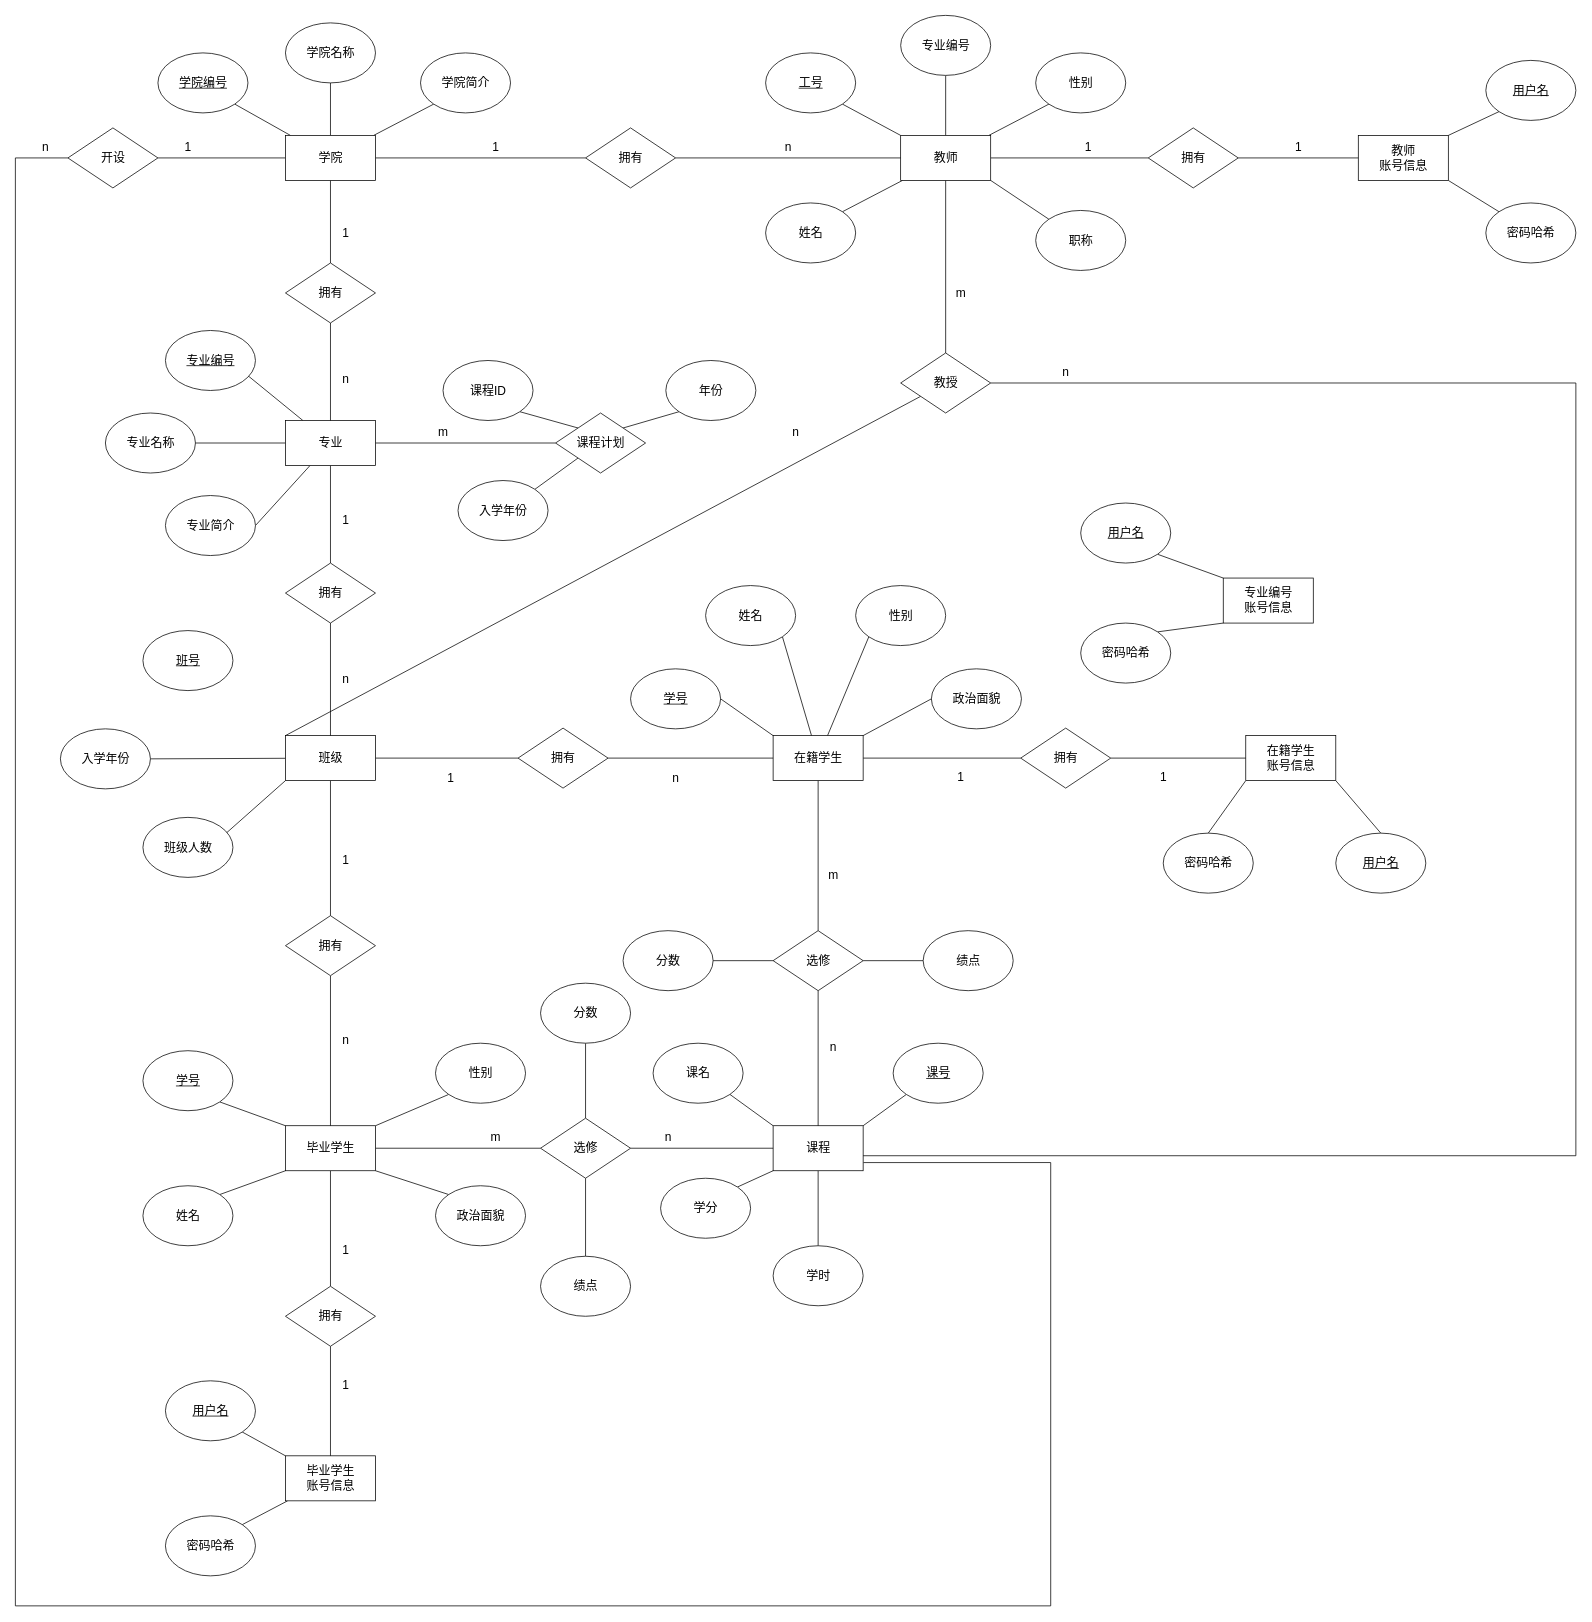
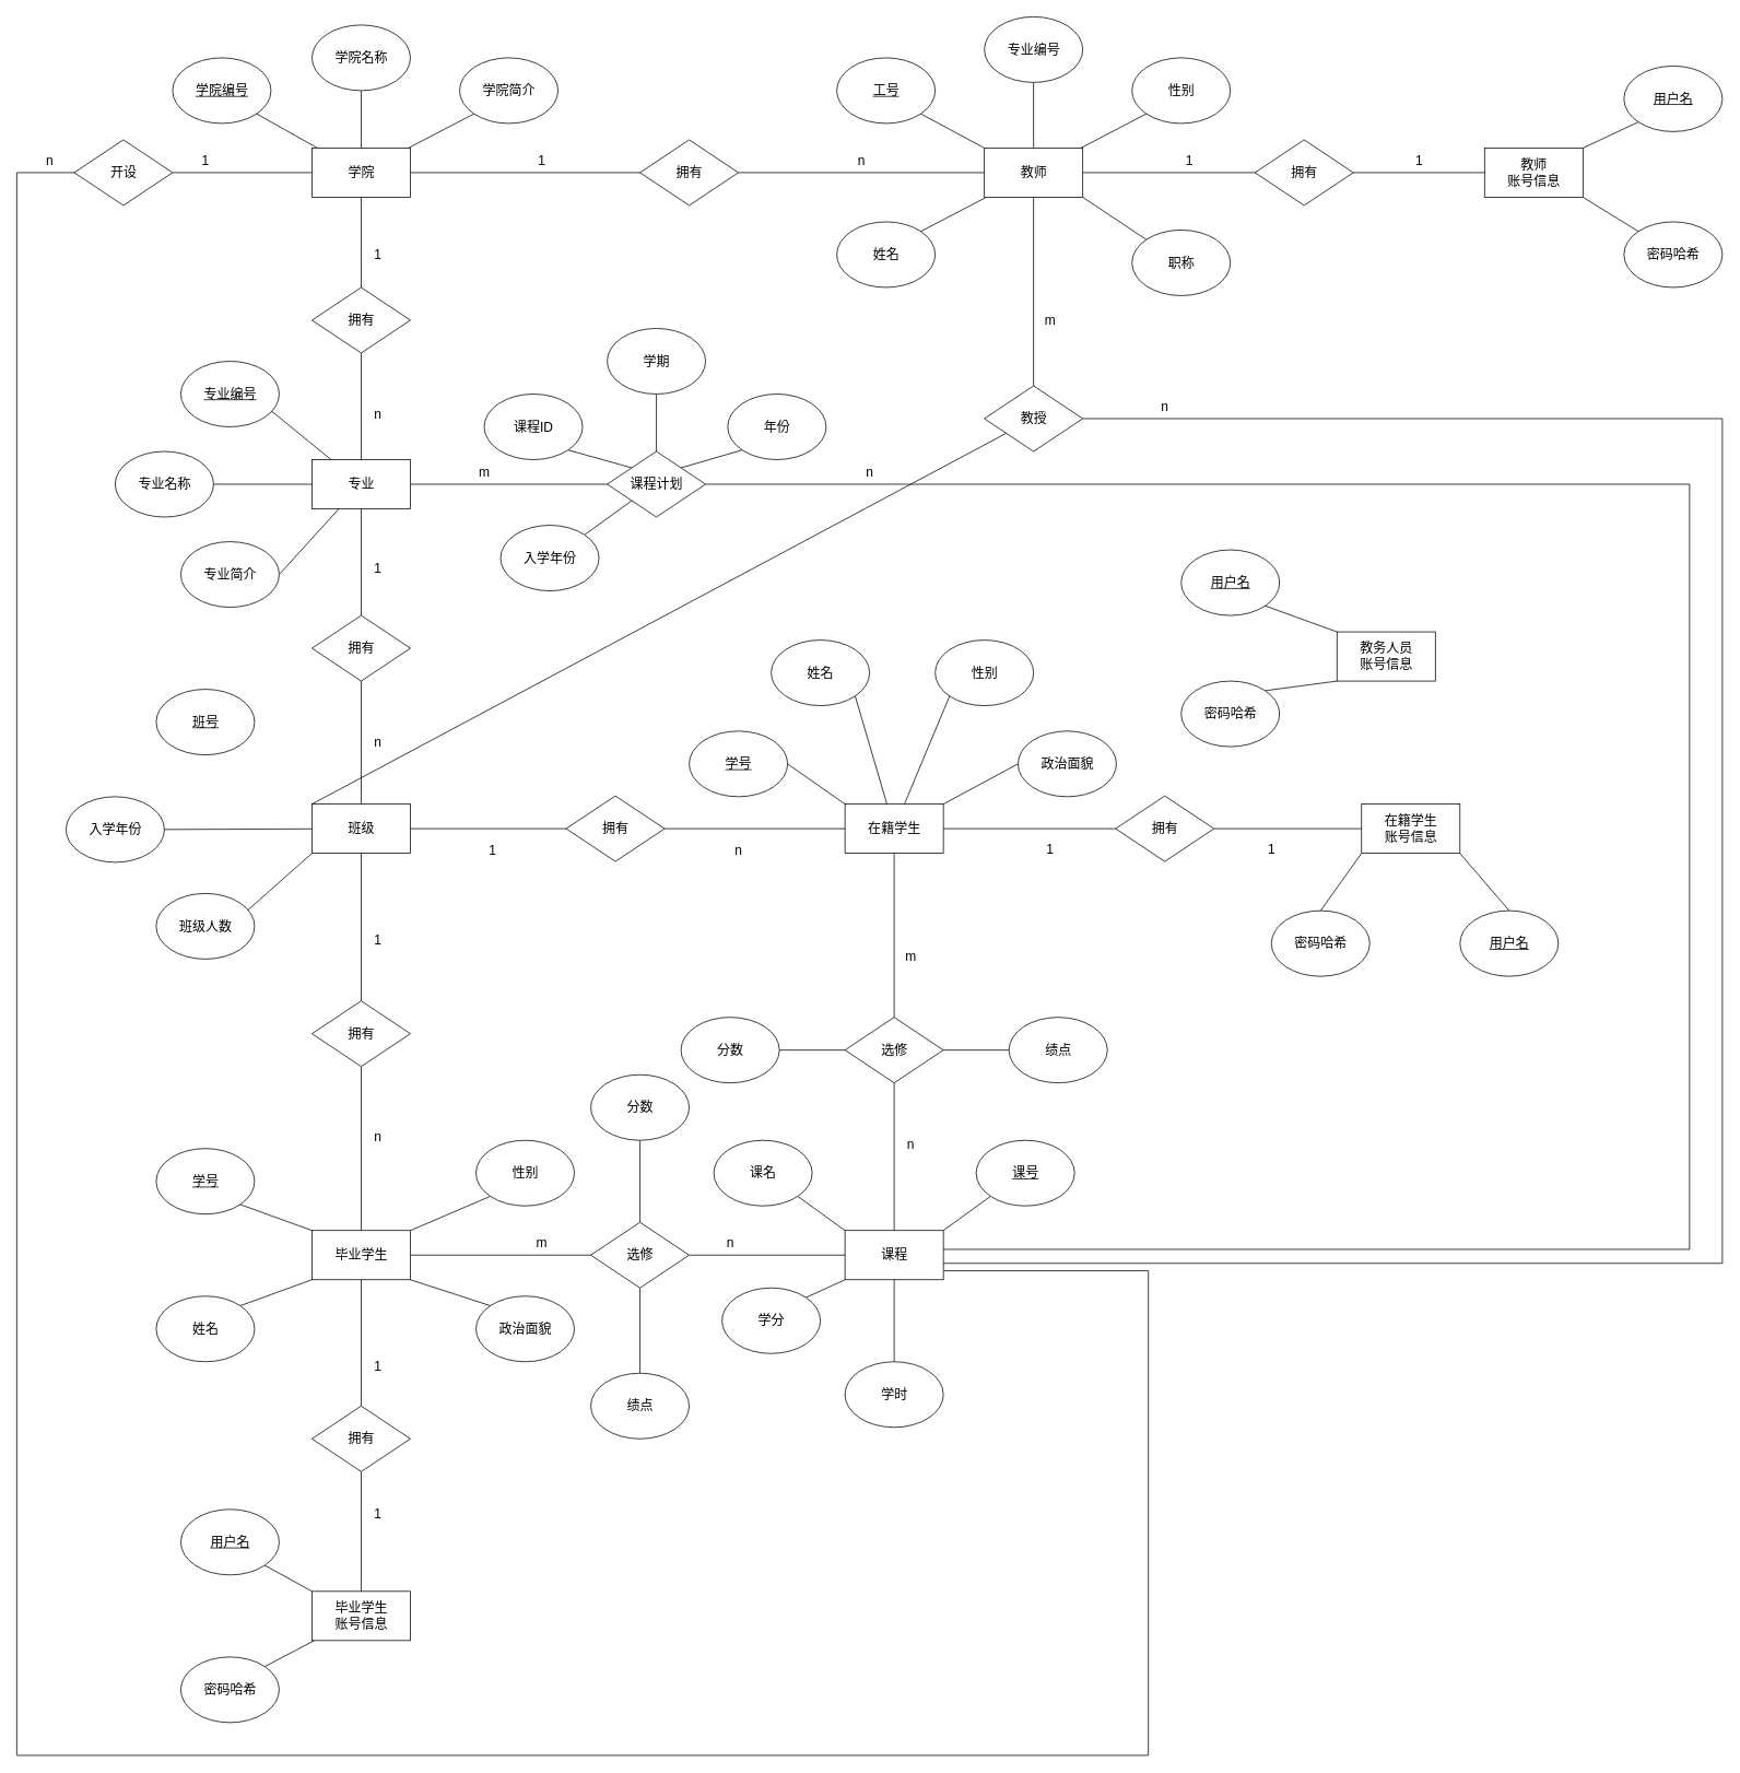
+ <mxCell id="129" value="&lt;font style=&quot;font-size: 16px;&quot;&gt;学期&lt;/font&gt;" style="ellipse;html=1;" parent="1" vertex="1"><mxGeometry x="740" y="400" width="120" height="80" as="geometry" /></mxCell>
+ <mxCell id="122" style="rounded=0;orthogonalLoop=1;jettySize=auto;html=1;exitX=0.5;exitY=0;exitDx=0;exitDy=0;entryX=0.5;entryY=1;entryDx=0;entryDy=0;endArrow=none;endFill=0;" parent="1" source="124" target="129" edge="1"><mxGeometry relative="1" as="geometry" /></mxCell>
- <mxCell id="56" value="&lt;font style=&quot;font-size: 16px;&quot;&gt;专业编号&lt;br&gt;账号信息&lt;br&gt;&lt;/font&gt;" style="rounded=0;html=1;" parent="1" vertex="1"><mxGeometry x="1630" y="770" width="120" height="60" as="geometry" /></mxCell>
+ <mxCell id="56" value="&lt;font style=&quot;font-size: 16px;&quot;&gt;教务人员&lt;br&gt;账号信息&lt;br&gt;&lt;/font&gt;" style="rounded=0;html=1;" parent="1" vertex="1"><mxGeometry x="1630" y="770" width="120" height="60" as="geometry" /></mxCell>
+ <mxCell id="119" style="edgeStyle=orthogonalEdgeStyle;rounded=0;orthogonalLoop=1;jettySize=auto;html=1;entryX=1;entryY=0.385;entryDx=0;entryDy=0;endArrow=none;endFill=0;entryPerimeter=0;" parent="1" source="124" target="39" edge="1"><mxGeometry relative="1" as="geometry"><Array as="points"><mxPoint x="2060" y="590" /><mxPoint x="2060" y="1523" /><mxPoint x="1154" y="1523" /></Array></mxGeometry></mxCell>
